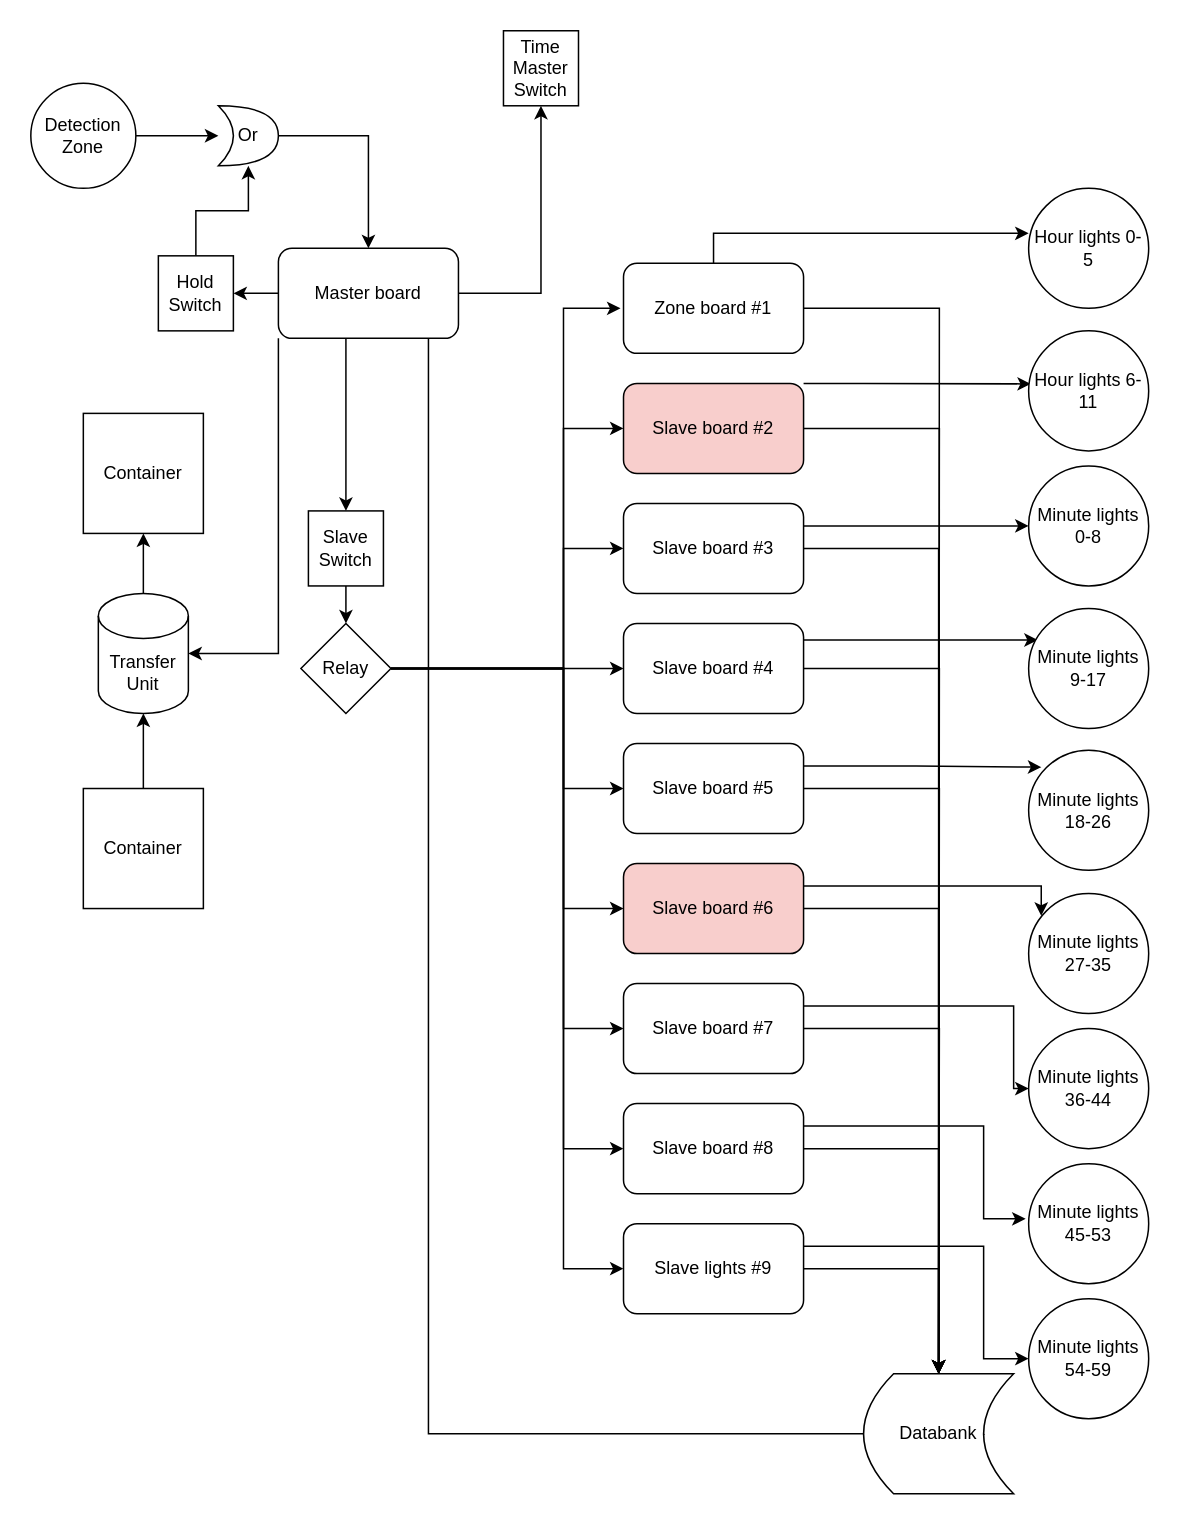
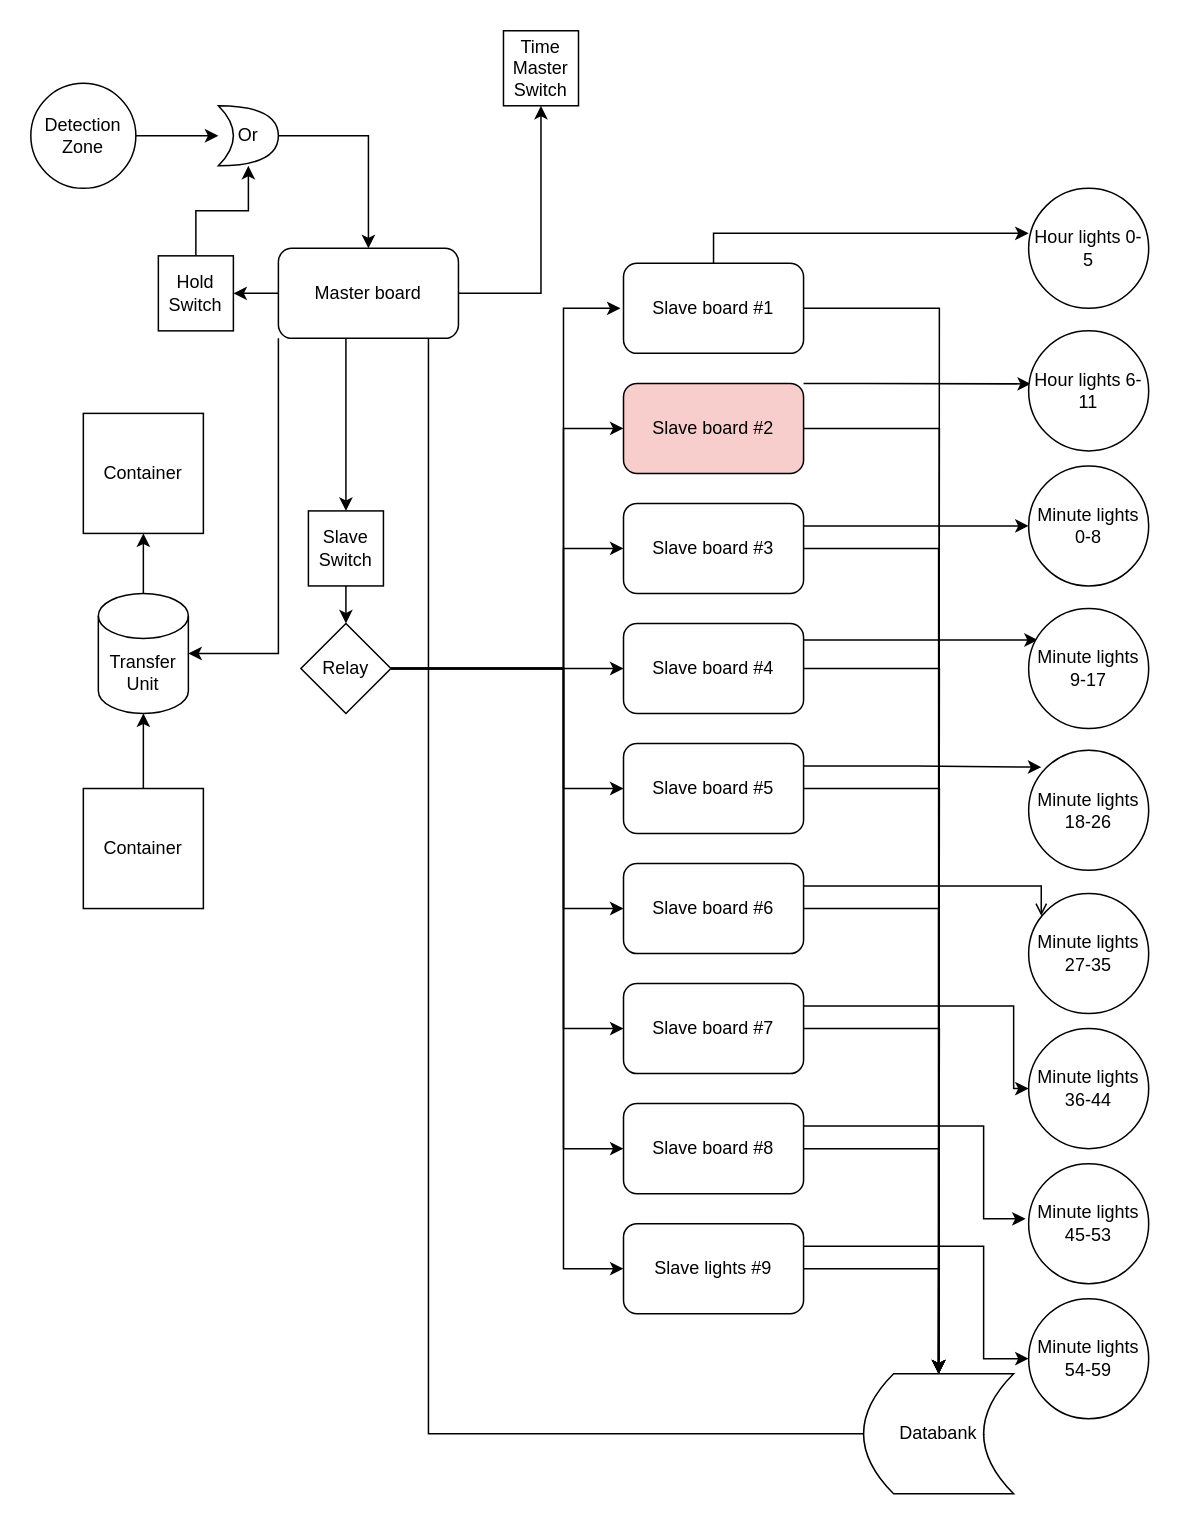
- <mxCell id="10" value="Zone board #1" style="rounded=1;whiteSpace=wrap;html=1;" vertex="1" parent="1"><mxGeometry x="415" y="175" width="120" height="60" as="geometry" /></mxCell>
+ <mxCell id="10" value="Slave board #1" style="rounded=1;whiteSpace=wrap;html=1;" vertex="1" parent="1"><mxGeometry x="415" y="175" width="120" height="60" as="geometry" /></mxCell>
- <mxCell id="24" style="edgeStyle=orthogonalEdgeStyle;rounded=0;orthogonalLoop=1;jettySize=auto;html=1;exitX=1;exitY=0.25;exitDx=0;exitDy=0;entryX=0.105;entryY=0.185;entryDx=0;entryDy=0;entryPerimeter=0;" edge="1" parent="1" source="25" target="60"><mxGeometry relative="1" as="geometry"><Array as="points"><mxPoint x="693" y="590" /><mxPoint x="693" y="610" /></Array></mxGeometry></mxCell>
+ <mxCell id="24" style="edgeStyle=orthogonalEdgeStyle;rounded=0;orthogonalLoop=1;jettySize=auto;html=1;exitX=1;exitY=0.25;exitDx=0;exitDy=0;entryX=0.105;entryY=0.185;entryDx=0;entryDy=0;entryPerimeter=0;endArrow=open;" edge="1" parent="1" source="25" target="60"><mxGeometry relative="1" as="geometry"><Array as="points"><mxPoint x="693" y="590" /><mxPoint x="693" y="610" /></Array></mxGeometry></mxCell>
- <mxCell id="25" value="Slave board #6" style="rounded=1;whiteSpace=wrap;html=1;fillColor=#f8cecc;" vertex="1" parent="1"><mxGeometry x="415" y="575" width="120" height="60" as="geometry" /></mxCell>
+ <mxCell id="25" value="Slave board #6" style="rounded=1;whiteSpace=wrap;html=1;" vertex="1" parent="1"><mxGeometry x="415" y="575" width="120" height="60" as="geometry" /></mxCell>
